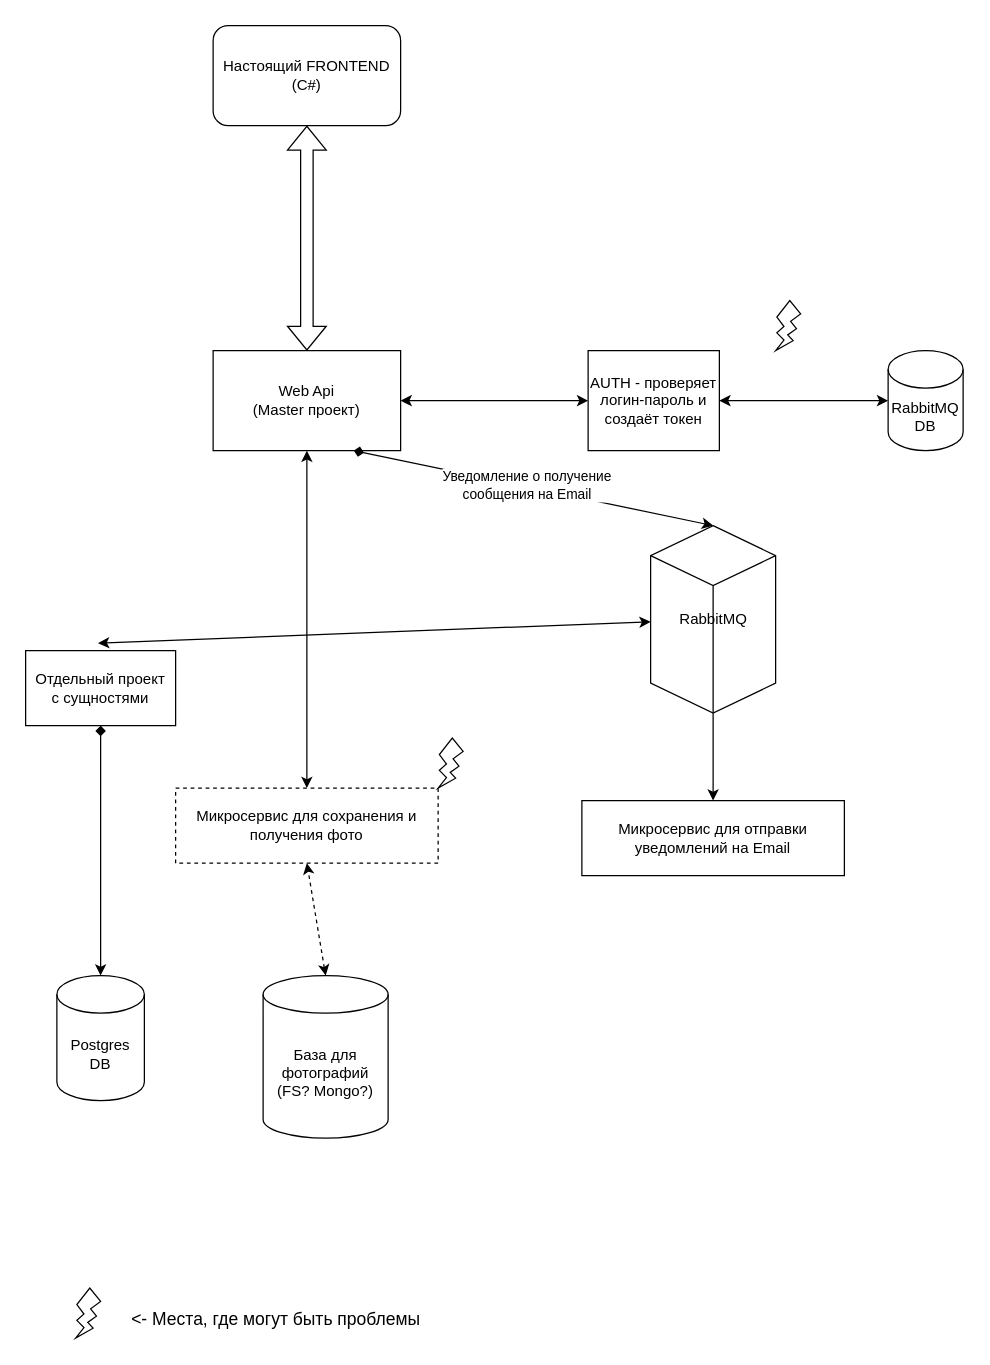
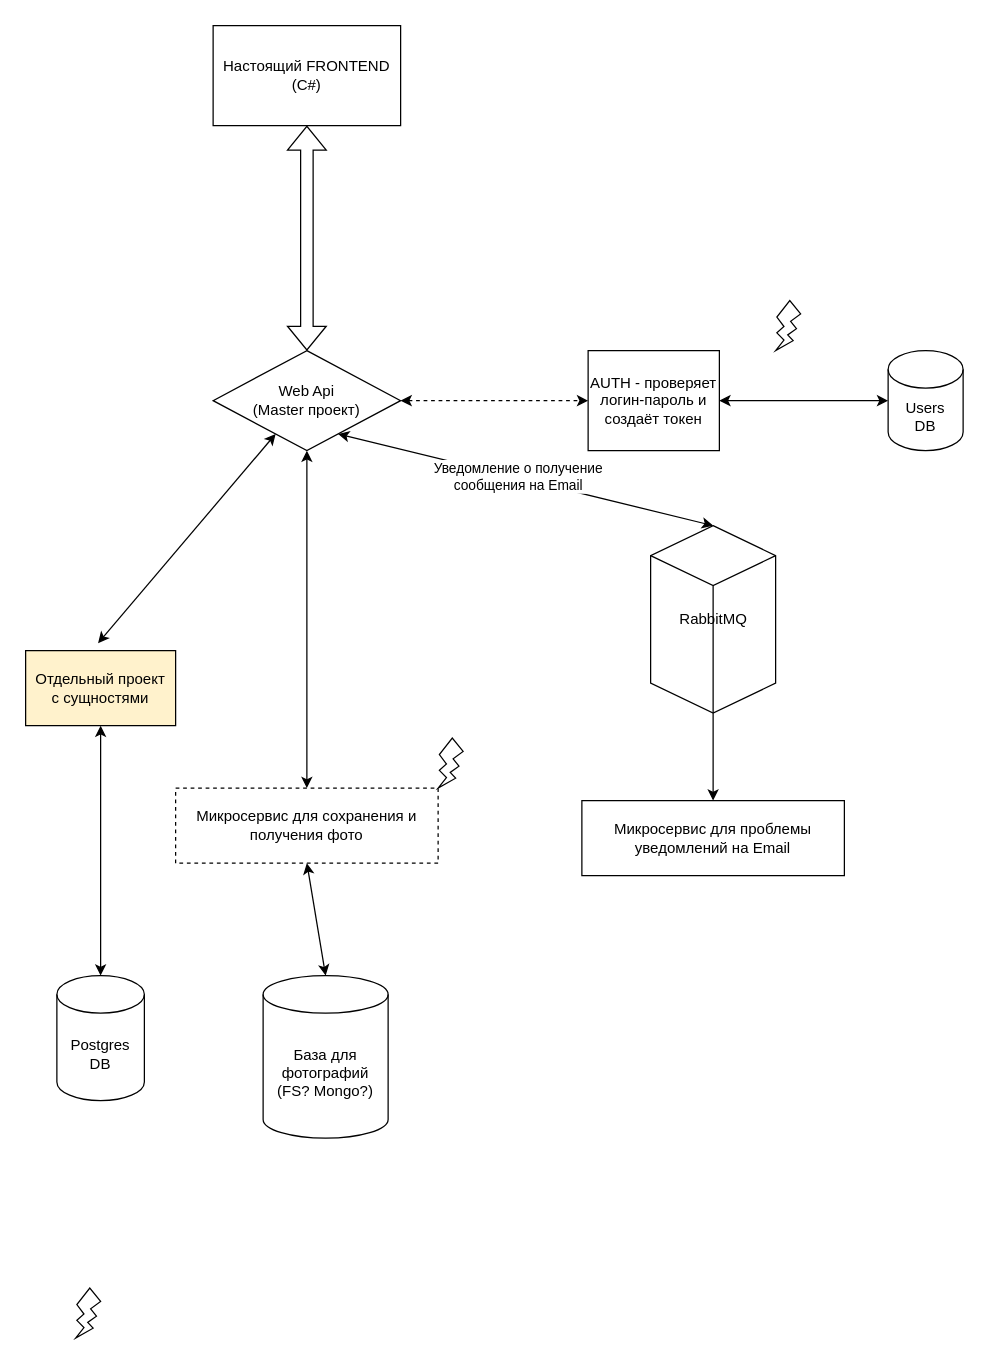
- <mxCell id="3" value="Настоящий FRONTEND&lt;br&gt;(C#)" style="whiteSpace=wrap;html=1;rounded=1;" vertex="1" parent="1"><mxGeometry x="170" y="20" width="150" height="80" as="geometry" /></mxCell>
+ <mxCell id="3" value="Настоящий FRONTEND&lt;br&gt;(C#)" style="rounded=0;whiteSpace=wrap;html=1;" vertex="1" parent="1"><mxGeometry x="170" y="20" width="150" height="80" as="geometry" /></mxCell>
- <mxCell id="2" value="Web Api &lt;br&gt;(Master проект)" style="rounded=0;whiteSpace=wrap;html=1;" vertex="1" parent="1"><mxGeometry x="170" y="280" width="150" height="80" as="geometry" /></mxCell>
+ <mxCell id="2" value="Web Api &lt;br&gt;(Master проект)" style="rhombus;whiteSpace=wrap;html=1;" vertex="1" parent="1"><mxGeometry x="170" y="280" width="150" height="80" as="geometry" /></mxCell>
- <mxCell id="19" value="" style="endArrow=classic;startArrow=classic;html=1;rounded=0;exitX=1;exitY=0.5;exitDx=0;exitDy=0;entryX=0;entryY=0.5;entryDx=0;entryDy=0;" edge="1" parent="1" source="2" target="5"><mxGeometry width="50" height="50" relative="1" as="geometry"><mxPoint x="370" y="340" as="sourcePoint" /><mxPoint x="420" y="290" as="targetPoint" /></mxGeometry></mxCell>
+ <mxCell id="19" value="" style="endArrow=classic;startArrow=classic;html=1;rounded=0;exitX=1;exitY=0.5;exitDx=0;exitDy=0;entryX=0;entryY=0.5;entryDx=0;entryDy=0;dashed=1;" edge="1" parent="1" source="2" target="5"><mxGeometry width="50" height="50" relative="1" as="geometry"><mxPoint x="370" y="340" as="sourcePoint" /><mxPoint x="420" y="290" as="targetPoint" /></mxGeometry></mxCell>
- <mxCell id="20" value="RabbitMQ&lt;br&gt;DB" style="shape=cylinder3;whiteSpace=wrap;html=1;boundedLbl=1;backgroundOutline=1;size=15;" vertex="1" parent="1"><mxGeometry x="710" y="280" width="60" height="80" as="geometry" /></mxCell>
+ <mxCell id="20" value="Users&lt;br&gt;DB" style="shape=cylinder3;whiteSpace=wrap;html=1;boundedLbl=1;backgroundOutline=1;size=15;" vertex="1" parent="1"><mxGeometry x="710" y="280" width="60" height="80" as="geometry" /></mxCell>
- <mxCell id="12" value="" style="endArrow=diamond;startArrow=classic;html=1;rounded=0;exitX=0.5;exitY=0;exitDx=0;exitDy=0;exitPerimeter=0;entryX=0.75;entryY=1;entryDx=0;entryDy=0;" edge="1" parent="1" source="8" target="2"><mxGeometry width="50" height="50" relative="1" as="geometry"><mxPoint x="340" y="590" as="sourcePoint" /><mxPoint x="390" y="540" as="targetPoint" /></mxGeometry></mxCell>
+ <mxCell id="12" value="" style="endArrow=classic;startArrow=classic;html=1;rounded=0;exitX=0.5;exitY=0;exitDx=0;exitDy=0;exitPerimeter=0;entryX=0.75;entryY=1;entryDx=0;entryDy=0;" edge="1" parent="1" source="8" target="2"><mxGeometry width="50" height="50" relative="1" as="geometry"><mxPoint x="340" y="590" as="sourcePoint" /><mxPoint x="390" y="540" as="targetPoint" /></mxGeometry></mxCell>
- <mxCell id="18" value="" style="endArrow=classic;startArrow=classic;html=1;rounded=0;exitX=0.483;exitY=-0.1;exitDx=0;exitDy=0;exitPerimeter=0;" edge="1" parent="1" source="17" target="8"><mxGeometry width="50" height="50" relative="1" as="geometry"><mxPoint x="70" y="470" as="sourcePoint" /><mxPoint x="120" y="420" as="targetPoint" /></mxGeometry></mxCell>
+ <mxCell id="18" value="" style="endArrow=classic;startArrow=classic;html=1;rounded=0;exitX=0.483;exitY=-0.1;exitDx=0;exitDy=0;exitPerimeter=0;entryX=0.25;entryY=1;entryDx=0;entryDy=0;" edge="1" parent="1" source="17" target="2"><mxGeometry width="50" height="50" relative="1" as="geometry"><mxPoint x="70" y="470" as="sourcePoint" /><mxPoint x="120" y="420" as="targetPoint" /></mxGeometry></mxCell>
- <mxCell id="17" value="Отдельный проект&lt;br&gt;с сущностями" style="rounded=0;whiteSpace=wrap;html=1;" vertex="1" parent="1"><mxGeometry x="20" y="520" width="120" height="60" as="geometry" /></mxCell>
+ <mxCell id="17" value="Отдельный проект&lt;br&gt;с сущностями" style="rounded=0;whiteSpace=wrap;html=1;fillColor=#fff2cc;" vertex="1" parent="1"><mxGeometry x="20" y="520" width="120" height="60" as="geometry" /></mxCell>
- <mxCell id="16" value="" style="endArrow=diamond;startArrow=classic;html=1;rounded=0;exitX=0.5;exitY=0;exitDx=0;exitDy=0;exitPerimeter=0;entryX=0.5;entryY=1;entryDx=0;entryDy=0;" edge="1" parent="1" source="6" target="17"><mxGeometry width="50" height="50" relative="1" as="geometry"><mxPoint x="70" y="570" as="sourcePoint" /><mxPoint x="65" y="620" as="targetPoint" /></mxGeometry></mxCell>
+ <mxCell id="16" value="" style="endArrow=classic;startArrow=classic;html=1;rounded=0;exitX=0.5;exitY=0;exitDx=0;exitDy=0;exitPerimeter=0;entryX=0.5;entryY=1;entryDx=0;entryDy=0;" edge="1" parent="1" source="6" target="17"><mxGeometry width="50" height="50" relative="1" as="geometry"><mxPoint x="70" y="570" as="sourcePoint" /><mxPoint x="65" y="620" as="targetPoint" /></mxGeometry></mxCell>
- <mxCell id="14" value="Микросервис для отправки&lt;br&gt;уведомлений на Email" style="rounded=0;whiteSpace=wrap;html=1;" vertex="1" parent="1"><mxGeometry x="465" y="640" width="210" height="60" as="geometry" /></mxCell>
+ <mxCell id="14" value="Микросервис для проблемы&lt;br&gt;уведомлений на Email" style="rounded=0;whiteSpace=wrap;html=1;" vertex="1" parent="1"><mxGeometry x="465" y="640" width="210" height="60" as="geometry" /></mxCell>
- <mxCell id="10" value="" style="endArrow=classic;startArrow=classic;html=1;rounded=0;exitX=0.5;exitY=0;exitDx=0;exitDy=0;exitPerimeter=0;entryX=0.5;entryY=1;entryDx=0;entryDy=0;dashed=1;" edge="1" parent="1" source="7" target="9"><mxGeometry width="50" height="50" relative="1" as="geometry"><mxPoint x="130" y="730" as="sourcePoint" /><mxPoint x="180" y="680" as="targetPoint" /></mxGeometry></mxCell>
+ <mxCell id="10" value="" style="endArrow=classic;startArrow=classic;html=1;rounded=0;exitX=0.5;exitY=0;exitDx=0;exitDy=0;exitPerimeter=0;entryX=0.5;entryY=1;entryDx=0;entryDy=0;" edge="1" parent="1" source="7" target="9"><mxGeometry width="50" height="50" relative="1" as="geometry"><mxPoint x="130" y="730" as="sourcePoint" /><mxPoint x="180" y="680" as="targetPoint" /></mxGeometry></mxCell>
- <mxCell id="25" value="&lt;div&gt;&lt;font style=&quot;font-size: 14px;&quot;&gt;&amp;lt;- Места, где могут быть проблемы&lt;/font&gt;&lt;/div&gt;" style="text;html=1;align=center;verticalAlign=middle;resizable=0;points=[];autosize=1;strokeColor=none;fillColor=none;" vertex="1" parent="1"><mxGeometry x="90" y="1040" width="260" height="30" as="geometry" /></mxCell>
